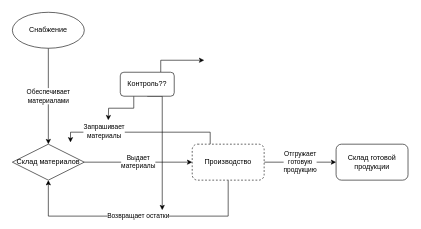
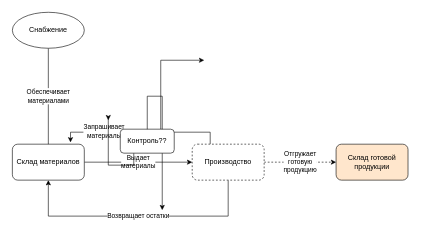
- <mxCell id="15" value="Контроль??" style="rounded=1;whiteSpace=wrap;html=1;" parent="1" vertex="1"><mxGeometry x="200" y="120" width="90" height="40" as="geometry" /></mxCell>
+ <mxCell id="15" value="Контроль??" style="rounded=1;whiteSpace=wrap;html=1;" parent="1" vertex="1"><mxGeometry x="200" y="215" width="90" height="40" as="geometry" /></mxCell>
- <mxCell id="10" value="Обеспечивает&lt;br&gt;материалами" style="edgeStyle=orthogonalEdgeStyle;rounded=0;orthogonalLoop=1;jettySize=auto;html=1;exitX=0.5;exitY=1;exitDx=0;exitDy=0;entryX=0.5;entryY=0;entryDx=0;entryDy=0;startArrow=none;startFill=0;endArrow=classic;endFill=1;" parent="1" source="11" target="9" edge="1"><mxGeometry relative="1" as="geometry" /></mxCell>
+ <mxCell id="10" value="Обеспечивает&lt;br&gt;материалами" style="edgeStyle=orthogonalEdgeStyle;rounded=0;orthogonalLoop=1;jettySize=auto;html=1;exitX=0.5;exitY=1;exitDx=0;exitDy=0;entryX=0.5;entryY=0;entryDx=0;entryDy=0;startArrow=none;startFill=0;endArrow=none;endFill=1;" parent="1" source="11" target="9" edge="1"><mxGeometry relative="1" as="geometry" /></mxCell>
- <mxCell id="9" value="Склад материалов" style="rhombus;whiteSpace=wrap;html=1;" parent="1" vertex="1"><mxGeometry x="20" y="240" width="120" height="60" as="geometry" /></mxCell>
+ <mxCell id="9" value="Склад материалов" style="rounded=1;whiteSpace=wrap;html=1;" parent="1" vertex="1"><mxGeometry x="20" y="240" width="120" height="60" as="geometry" /></mxCell>
- <mxCell id="2" value="Отгружает &lt;br&gt;готовую&lt;br&gt;продукцию" style="edgeStyle=orthogonalEdgeStyle;rounded=0;orthogonalLoop=1;jettySize=auto;html=1;" parent="1" source="7" target="8" edge="1"><mxGeometry relative="1" as="geometry" /></mxCell>
+ <mxCell id="2" value="Отгружает &lt;br&gt;готовую&lt;br&gt;продукцию" style="edgeStyle=orthogonalEdgeStyle;rounded=0;orthogonalLoop=1;jettySize=auto;html=1;dashed=1;" parent="1" source="7" target="8" edge="1"><mxGeometry relative="1" as="geometry" /></mxCell>
- <mxCell id="8" value="Склад готовой продукции" style="rounded=1;whiteSpace=wrap;html=1;" parent="1" vertex="1"><mxGeometry x="560" y="240" width="120" height="60" as="geometry" /></mxCell>
+ <mxCell id="8" value="Склад готовой продукции" style="rounded=1;whiteSpace=wrap;html=1;fillColor=#ffe6cc;" parent="1" vertex="1"><mxGeometry x="560" y="240" width="120" height="60" as="geometry" /></mxCell>
